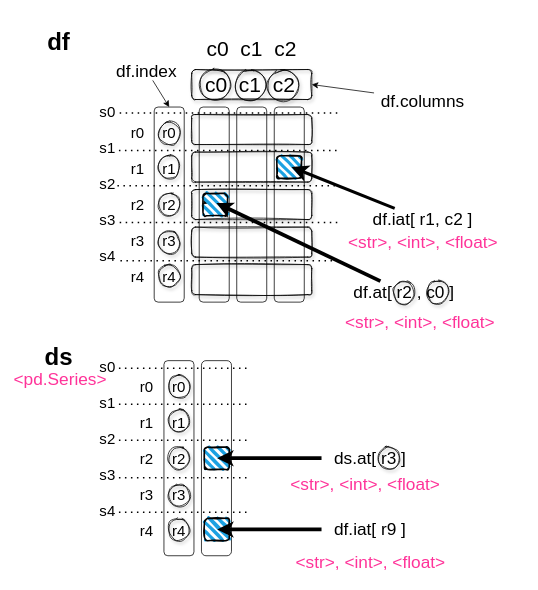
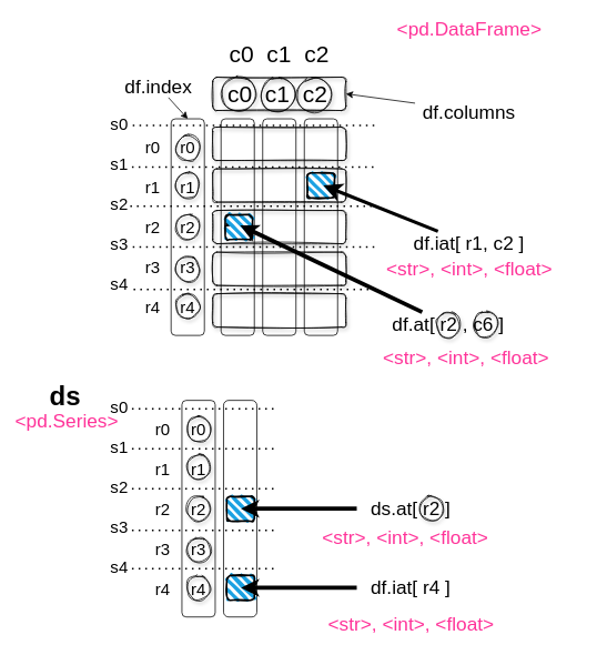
+ <mxCell id="36" value="&lt;font color=&quot;#ff3399&quot;&gt;&amp;lt;pd.DataFrame&amp;gt;&lt;/font&gt;" style="text;html=1;strokeColor=none;fillColor=none;align=center;verticalAlign=middle;whiteSpace=wrap;rounded=0;shadow=1;sketch=1;fontSize=23;" parent="1" vertex="1"><mxGeometry x="470.5" y="20" width="185" height="30" as="geometry" /></mxCell>
- <mxCell id="54" value="&lt;font style=&quot;font-size: 32px&quot;&gt;&lt;b&gt;df&lt;/b&gt;&lt;/font&gt;" style="text;html=1;strokeColor=none;fillColor=none;align=center;verticalAlign=middle;whiteSpace=wrap;rounded=0;fontSize=18;" vertex="1" parent="1"><mxGeometry x="48" y="40" width="60" height="30" as="geometry" /></mxCell>
- <mxCell id="17" value="df.index" style="text;html=1;strokeColor=none;fillColor=none;align=center;verticalAlign=middle;whiteSpace=wrap;rounded=0;shadow=1;sketch=1;fontSize=23;" parent="1" vertex="1"><mxGeometry x="145" y="80.5" width="100" height="26" as="geometry" /></mxCell>
+ <mxCell id="17" value="df.index" style="text;html=1;strokeColor=none;fillColor=none;align=center;verticalAlign=middle;whiteSpace=wrap;rounded=0;shadow=1;sketch=1;fontSize=23;" parent="1" vertex="1"><mxGeometry x="140" y="90.5" width="100" height="26" as="geometry" /></mxCell>
- <mxCell id="35" value="df.at[ r2 , c0 ]" style="text;html=1;strokeColor=none;fillColor=none;align=center;verticalAlign=middle;whiteSpace=wrap;rounded=0;shadow=1;sketch=1;fontSize=23;" parent="1" vertex="1"><mxGeometry x="448" y="374" width="180" height="30" as="geometry" /></mxCell>
+ <mxCell id="35" value="df.at[ r2 , c6 ]" style="text;html=1;strokeColor=none;fillColor=none;align=center;verticalAlign=middle;whiteSpace=wrap;rounded=0;shadow=1;sketch=1;fontSize=23;" parent="1" vertex="1"><mxGeometry x="448" y="374" width="180" height="30" as="geometry" /></mxCell>
- <mxCell id="66" value="ds.at[ r3 ]" style="text;html=1;strokeColor=none;fillColor=none;align=center;verticalAlign=middle;whiteSpace=wrap;rounded=0;shadow=1;sketch=1;fontSize=23;" vertex="1" parent="1"><mxGeometry x="428" y="595" width="130" height="30" as="geometry" /></mxCell>
+ <mxCell id="66" value="ds.at[ r2 ]" style="text;html=1;strokeColor=none;fillColor=none;align=center;verticalAlign=middle;whiteSpace=wrap;rounded=0;shadow=1;sketch=1;fontSize=23;" vertex="1" parent="1"><mxGeometry x="428" y="595" width="130" height="30" as="geometry" /></mxCell>
- <mxCell id="71" value="df.iat[ r9 ]" style="text;html=1;strokeColor=none;fillColor=none;align=center;verticalAlign=middle;whiteSpace=wrap;rounded=0;shadow=1;sketch=1;fontSize=23;" vertex="1" parent="1"><mxGeometry x="428" y="690" width="130" height="30" as="geometry" /></mxCell>
+ <mxCell id="71" value="df.iat[ r4 ]" style="text;html=1;strokeColor=none;fillColor=none;align=center;verticalAlign=middle;whiteSpace=wrap;rounded=0;shadow=1;sketch=1;fontSize=23;" vertex="1" parent="1"><mxGeometry x="428" y="690" width="130" height="30" as="geometry" /></mxCell>
